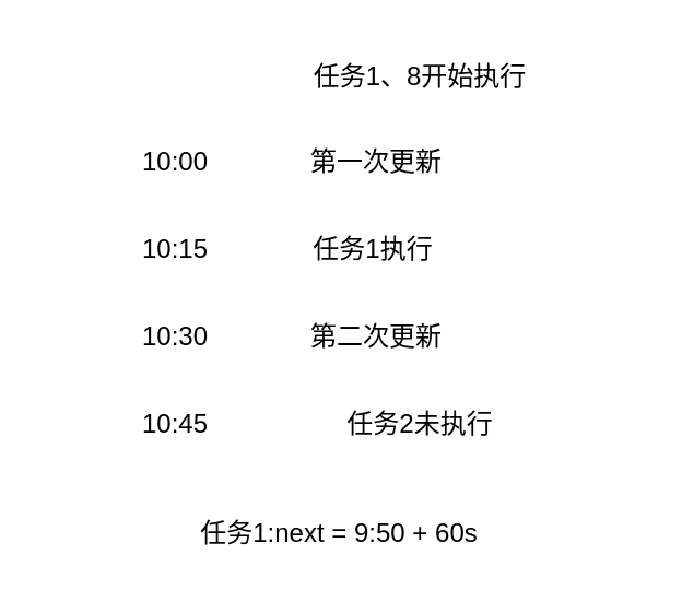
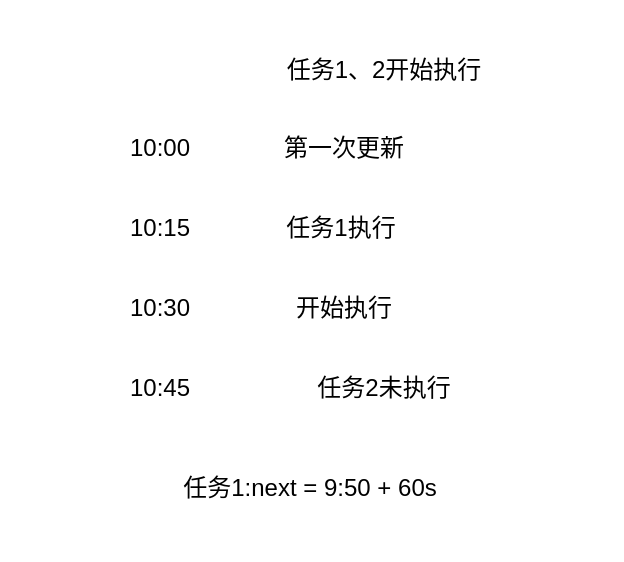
- <mxCell id="7" value="任务1、8开始执行" style="text;html=1;strokeColor=none;fillColor=none;align=center;verticalAlign=middle;whiteSpace=wrap;rounded=0;" vertex="1" parent="1"><mxGeometry x="134" y="20" width="116" height="30" as="geometry" /></mxCell>
+ <mxCell id="7" value="任务1、2开始执行" style="text;html=1;strokeColor=none;fillColor=none;align=center;verticalAlign=middle;whiteSpace=wrap;rounded=0;" vertex="1" parent="1"><mxGeometry x="134" y="20" width="116" height="30" as="geometry" /></mxCell>
- <mxCell id="9" value="第二次更新" style="text;html=1;strokeColor=none;fillColor=none;align=center;verticalAlign=middle;whiteSpace=wrap;rounded=0;" vertex="1" parent="1"><mxGeometry x="134" y="139" width="76" height="30" as="geometry" /></mxCell>
+ <mxCell id="9" value="开始执行" style="text;html=1;strokeColor=none;fillColor=none;align=center;verticalAlign=middle;whiteSpace=wrap;rounded=0;" vertex="1" parent="1"><mxGeometry x="134" y="139" width="76" height="30" as="geometry" /></mxCell>
